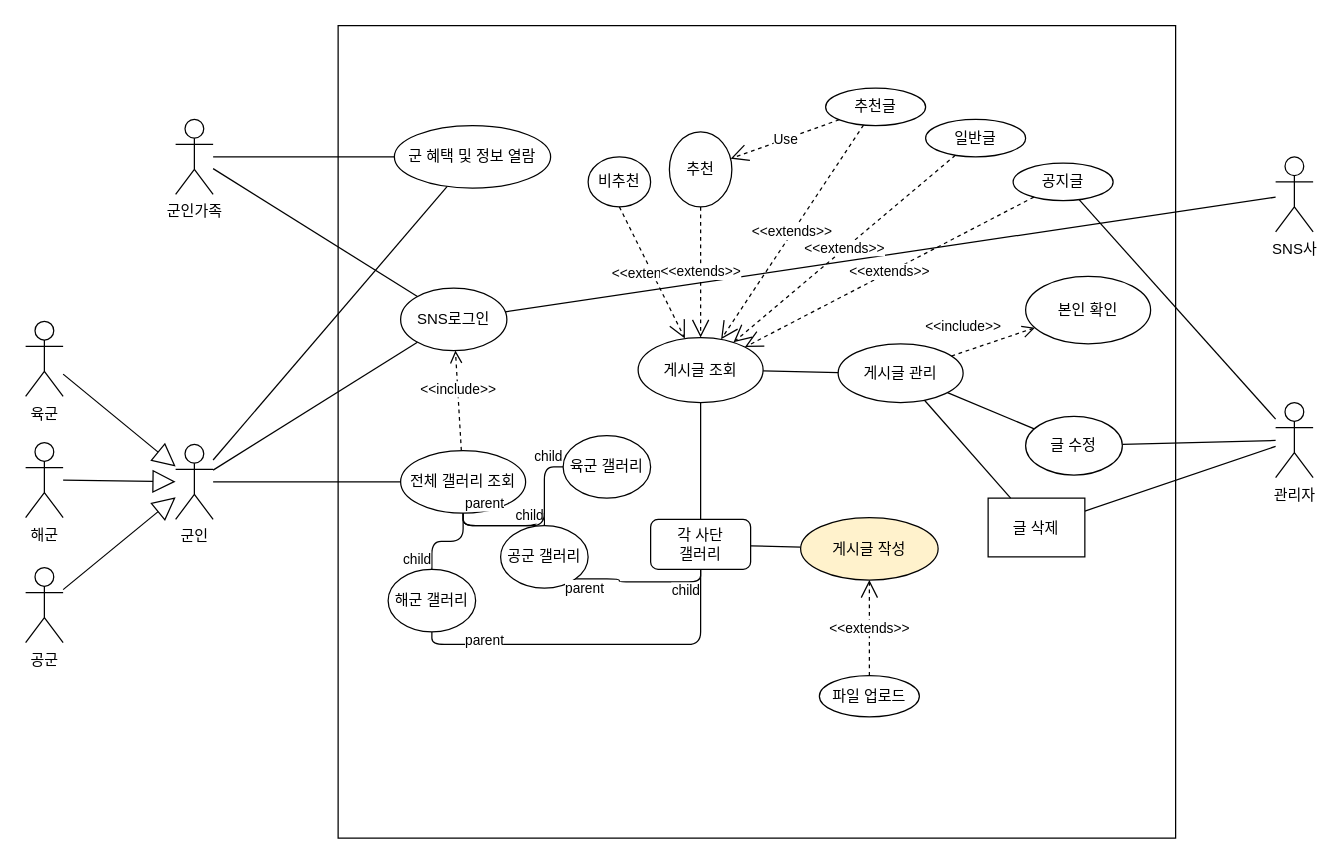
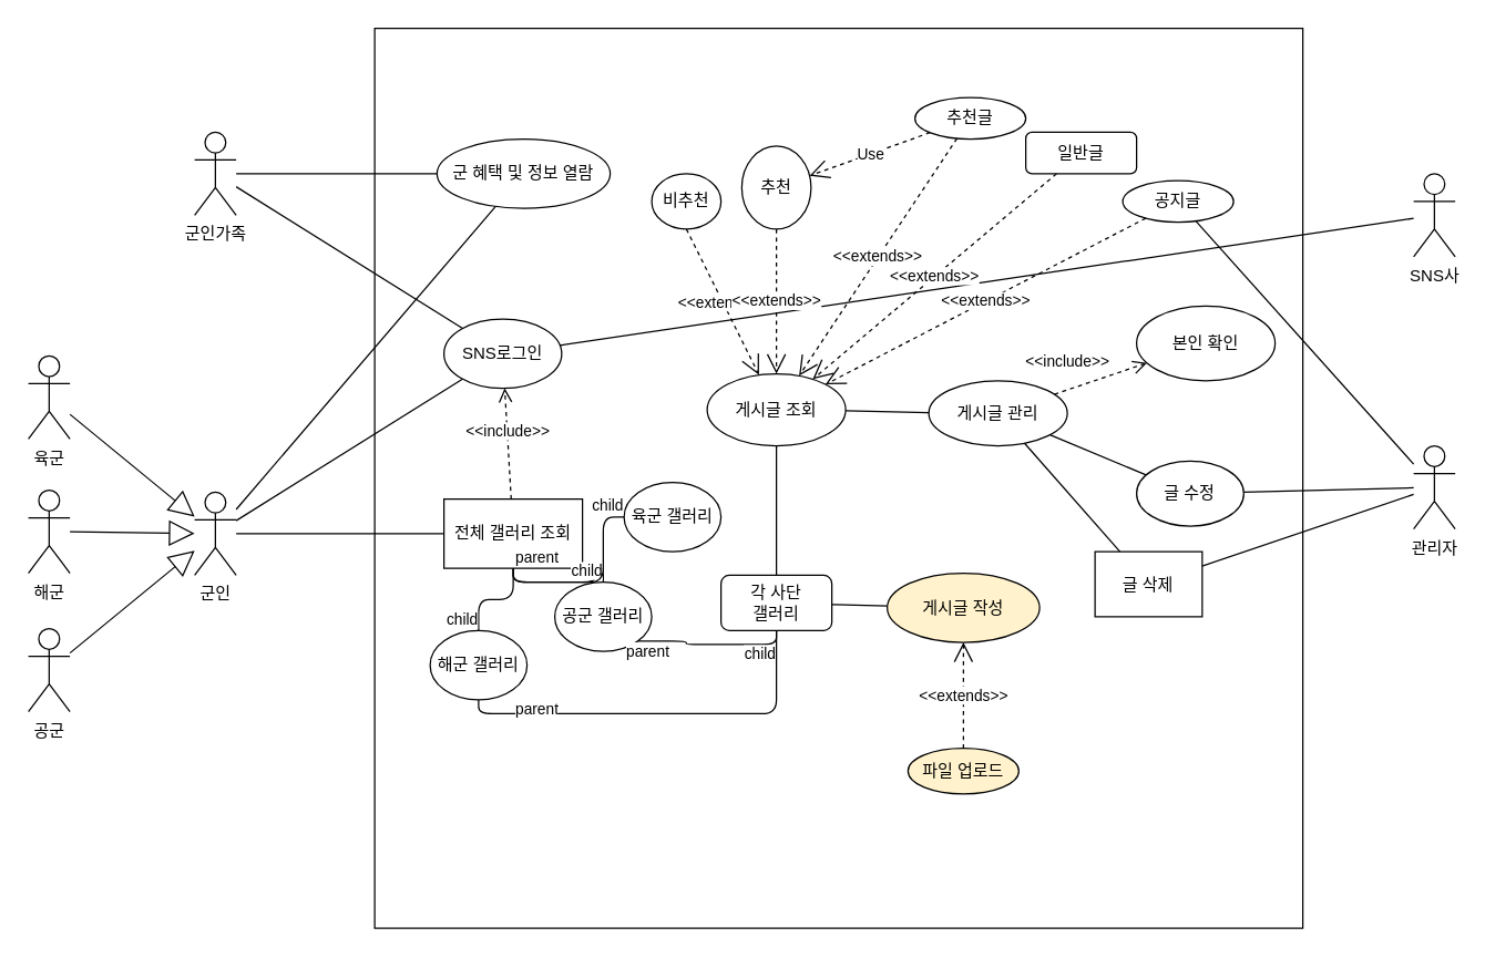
- <mxCell id="57" value="일반글" style="ellipse;whiteSpace=wrap;html=1;" vertex="1" parent="1"><mxGeometry x="740" y="95" width="80" height="30" as="geometry" /></mxCell>
+ <mxCell id="57" value="일반글" style="whiteSpace=wrap;html=1;rounded=1;" vertex="1" parent="1"><mxGeometry x="740" y="95" width="80" height="30" as="geometry" /></mxCell>
- <mxCell id="20" value="전체 갤러리 조회" style="ellipse;whiteSpace=wrap;html=1;" parent="1" vertex="1"><mxGeometry x="320" y="360" width="100" height="50" as="geometry" /></mxCell>
+ <mxCell id="20" value="전체 갤러리 조회" style="whiteSpace=wrap;html=1;rounded=0;" parent="1" vertex="1"><mxGeometry x="320" y="360" width="100" height="50" as="geometry" /></mxCell>
- <mxCell id="9" value="파일 업로드" style="ellipse;whiteSpace=wrap;html=1;" parent="1" vertex="1"><mxGeometry x="655" y="540" width="80" height="33" as="geometry" /></mxCell>
+ <mxCell id="9" value="파일 업로드" style="ellipse;whiteSpace=wrap;html=1;fillColor=#fff2cc;" parent="1" vertex="1"><mxGeometry x="655" y="540" width="80" height="33" as="geometry" /></mxCell>
